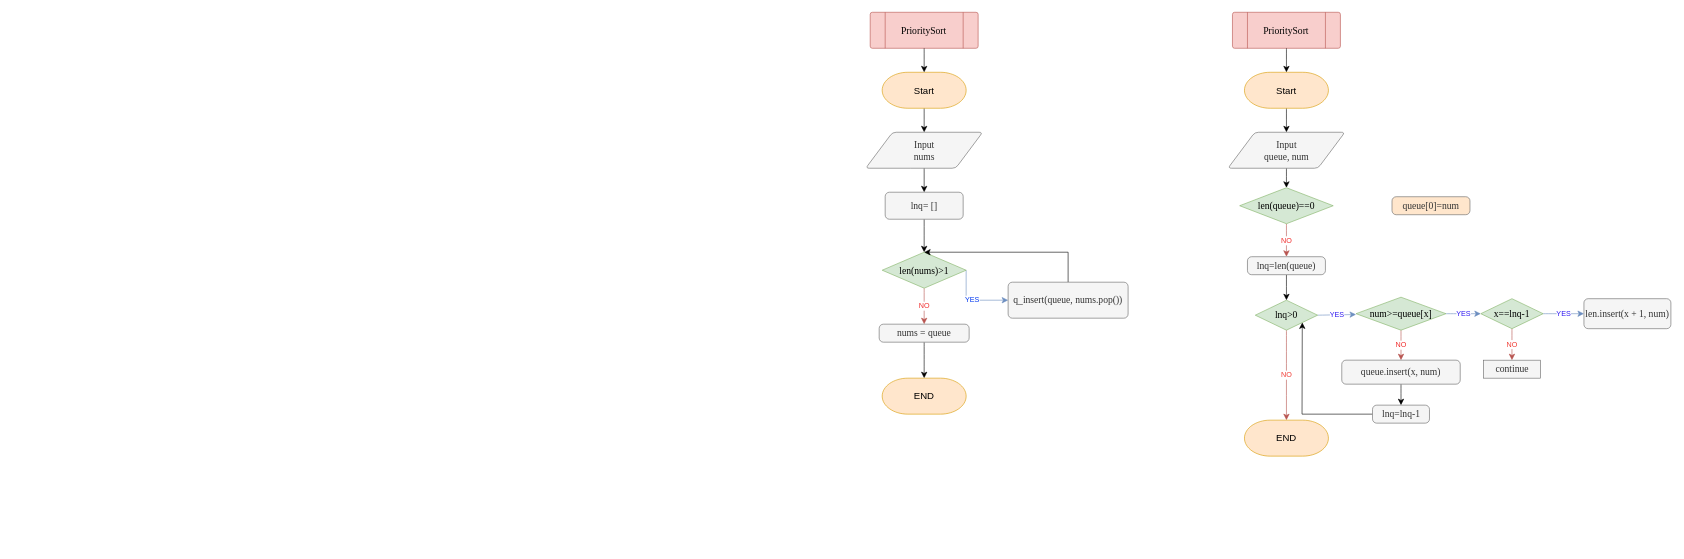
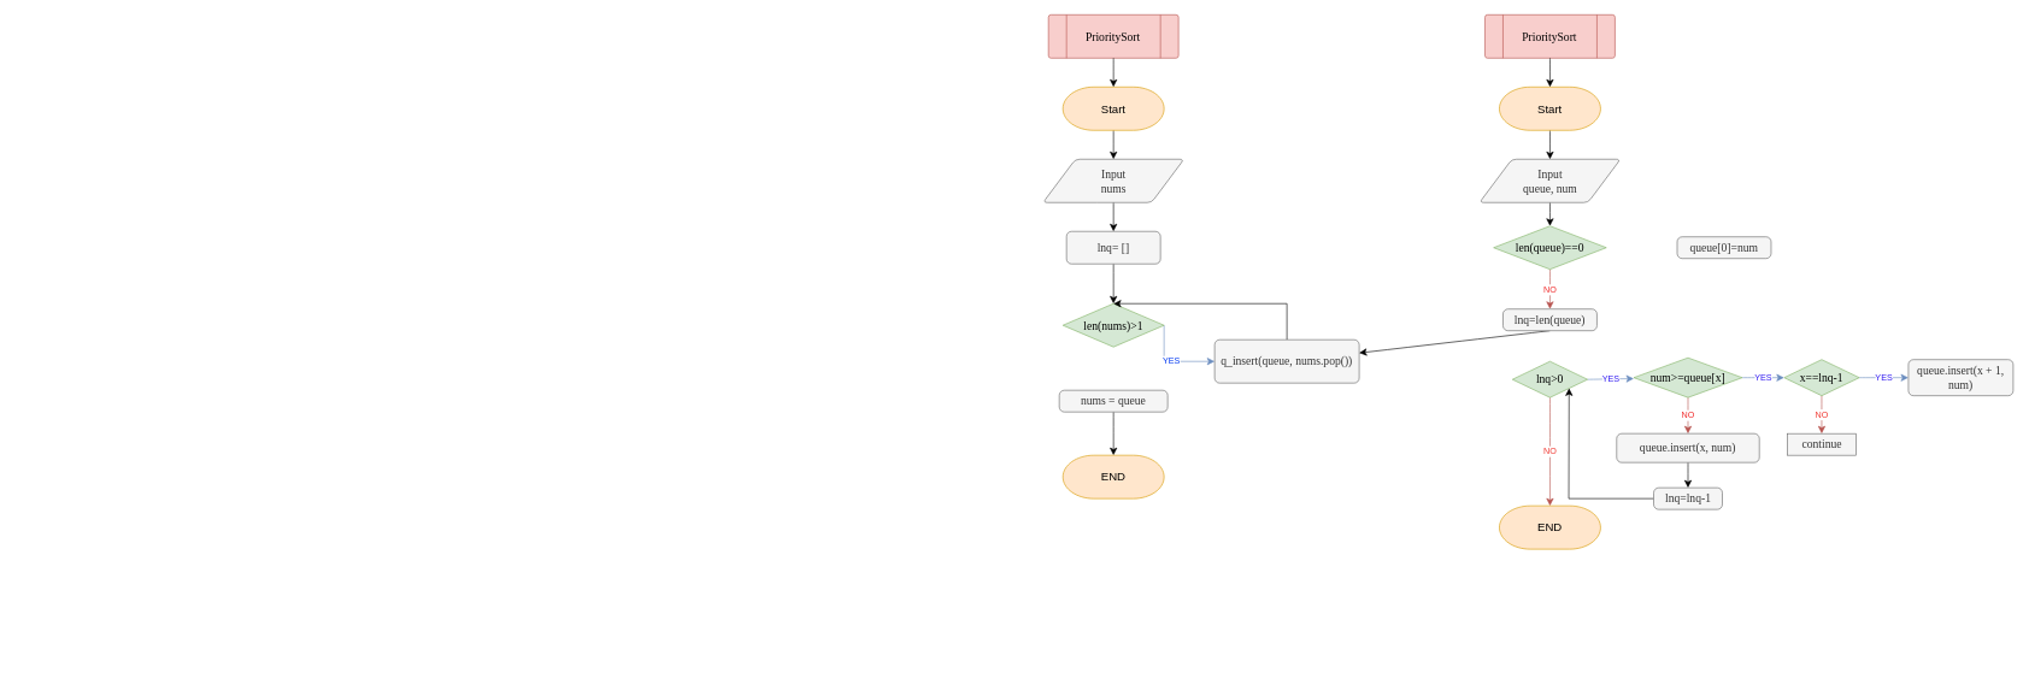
- <mxCell id="30" value="&lt;div&gt;queue[0]=num&lt;/div&gt;" style="rounded=1;whiteSpace=wrap;html=1;absoluteArcSize=1;arcSize=14;strokeWidth=1;fontFamily=Lucida Console;fontSize=16;fillColor=#ffe6cc;strokeColor=#666666;fontColor=#333333;" parent="1" vertex="1"><mxGeometry x="2320" y="327.5" width="130" height="30" as="geometry" /></mxCell>
+ <mxCell id="30" value="&lt;div&gt;queue[0]=num&lt;/div&gt;" style="rounded=1;whiteSpace=wrap;html=1;absoluteArcSize=1;arcSize=14;strokeWidth=1;fontFamily=Lucida Console;fontSize=16;fillColor=#f5f5f5;strokeColor=#666666;fontColor=#333333;" parent="1" vertex="1"><mxGeometry x="2320" y="327.5" width="130" height="30" as="geometry" /></mxCell>
- <mxCell id="34" style="edgeStyle=none;curved=1;rounded=0;orthogonalLoop=1;jettySize=auto;html=1;exitX=0.5;exitY=1;exitDx=0;exitDy=0;fontSize=12;startSize=8;endSize=8;" parent="1" source="35" target="33" edge="1"><mxGeometry relative="1" as="geometry" /></mxCell>
+ <mxCell id="34" style="edgeStyle=none;curved=1;rounded=0;orthogonalLoop=1;jettySize=auto;html=1;exitX=0.5;exitY=1;exitDx=0;exitDy=0;fontSize=12;startSize=8;endSize=8;" parent="1" source="35" target="17" edge="1"><mxGeometry relative="1" as="geometry" /></mxCell>
- <mxCell id="14" value="NO" style="edgeStyle=none;curved=1;rounded=0;orthogonalLoop=1;jettySize=auto;html=1;exitX=0.5;exitY=1;exitDx=0;exitDy=0;exitPerimeter=0;fontSize=12;startSize=8;endSize=8;fontColor=#F02B2B;fillColor=#f8cecc;strokeColor=#b85450;" parent="1" source="15" target="19" edge="1"><mxGeometry relative="1" as="geometry" /></mxCell>
- <mxCell id="42" value="&lt;div&gt;len.insert(x + 1, num)&lt;/div&gt;" style="rounded=1;whiteSpace=wrap;html=1;absoluteArcSize=1;arcSize=14;strokeWidth=1;fontFamily=Lucida Console;fontSize=16;fillColor=#f5f5f5;strokeColor=#666666;fontColor=#333333;" parent="1" vertex="1"><mxGeometry x="2640" y="497.5" width="145" height="50" as="geometry" /></mxCell>
+ <mxCell id="42" value="&lt;div&gt;queue.insert(x + 1, num)&lt;/div&gt;" style="rounded=1;whiteSpace=wrap;html=1;absoluteArcSize=1;arcSize=14;strokeWidth=1;fontFamily=Lucida Console;fontSize=16;fillColor=#f5f5f5;strokeColor=#666666;fontColor=#333333;" parent="1" vertex="1"><mxGeometry x="2640" y="497.5" width="145" height="50" as="geometry" /></mxCell>
